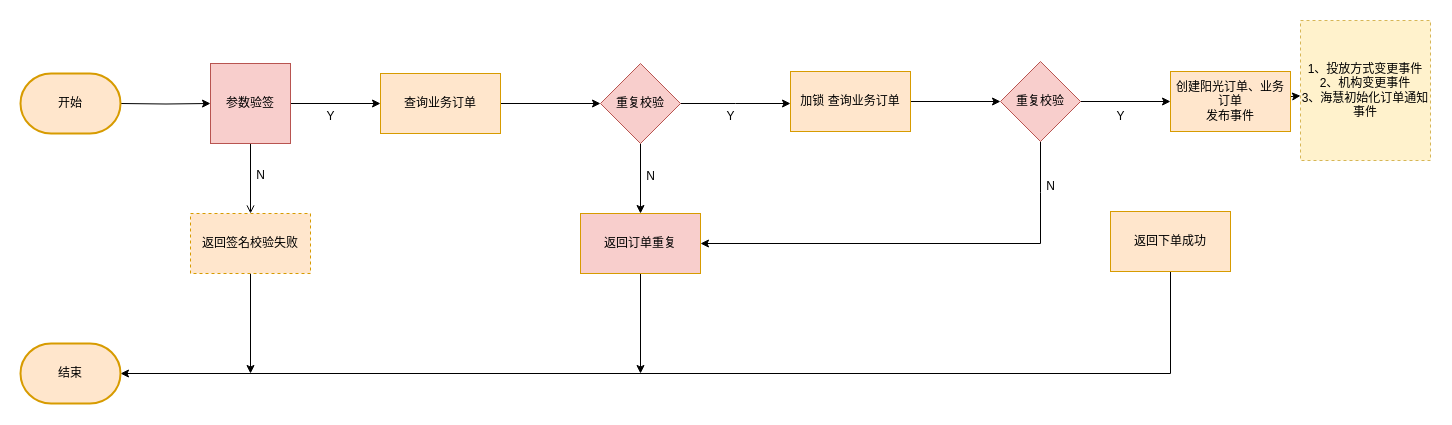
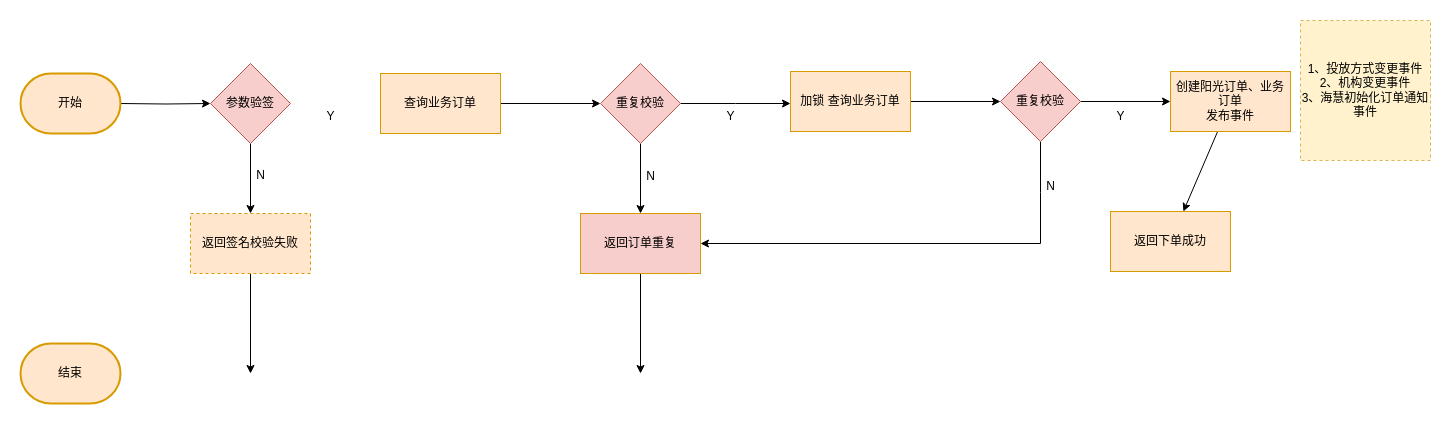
- <mxCell id="19" value="" style="rounded=0;orthogonalLoop=1;jettySize=auto;html=1;" parent="1" source="20" target="33" edge="1"><mxGeometry relative="1" as="geometry" /></mxCell>
+ <mxCell id="19" value="" style="rounded=0;orthogonalLoop=1;jettySize=auto;html=1;" parent="1" source="20" target="22" edge="1"><mxGeometry relative="1" as="geometry" /></mxCell>
- <mxCell id="5" value="参数验签" style="whiteSpace=wrap;html=1;fillColor=#f8cecc;strokeColor=#b85450;rounded=0;" parent="1" vertex="1"><mxGeometry x="210" y="63" width="80" height="80" as="geometry" /></mxCell>
+ <mxCell id="5" value="参数验签" style="rhombus;whiteSpace=wrap;html=1;fillColor=#f8cecc;strokeColor=#b85450;" parent="1" vertex="1"><mxGeometry x="210" y="63" width="80" height="80" as="geometry" /></mxCell>
- <mxCell id="3" value="" style="edgeStyle=orthogonalEdgeStyle;rounded=0;orthogonalLoop=1;jettySize=auto;html=1;" parent="1" source="5" target="7" edge="1"><mxGeometry relative="1" as="geometry" /></mxCell>
- <mxCell id="4" value="" style="edgeStyle=orthogonalEdgeStyle;rounded=0;orthogonalLoop=1;jettySize=auto;html=1;endArrow=open;" parent="1" source="5" target="18" edge="1"><mxGeometry relative="1" as="geometry" /></mxCell>
+ <mxCell id="4" value="" style="edgeStyle=orthogonalEdgeStyle;rounded=0;orthogonalLoop=1;jettySize=auto;html=1;" parent="1" source="5" target="18" edge="1"><mxGeometry relative="1" as="geometry" /></mxCell>
- <mxCell id="21" style="edgeStyle=orthogonalEdgeStyle;rounded=0;orthogonalLoop=1;jettySize=auto;html=1;entryX=1;entryY=0.5;entryDx=0;entryDy=0;elbow=vertical;exitX=0.5;exitY=1;exitDx=0;exitDy=0;entryPerimeter=0;" parent="1" source="22" target="26" edge="1"><mxGeometry relative="1" as="geometry"><mxPoint x="130" y="373" as="targetPoint" /></mxGeometry></mxCell>
